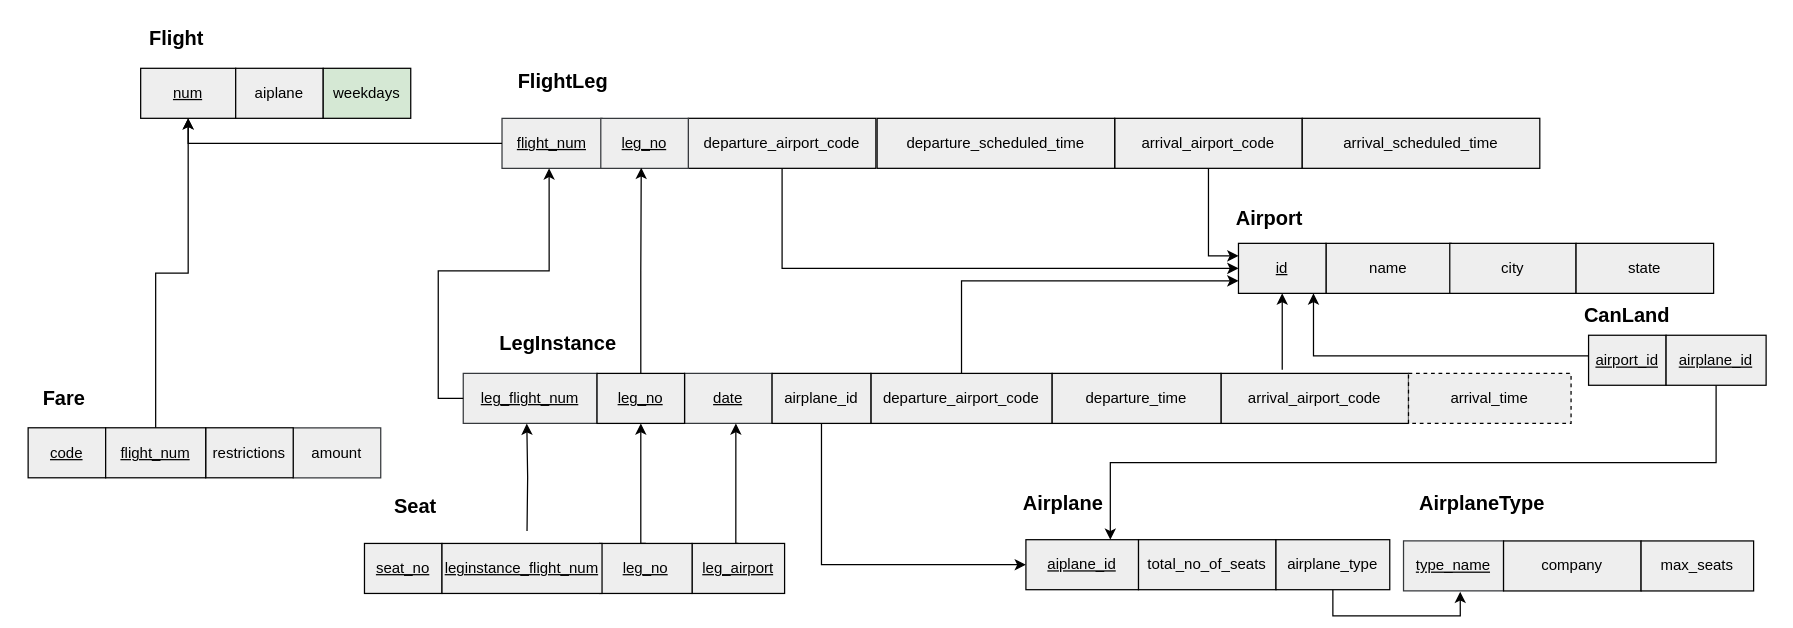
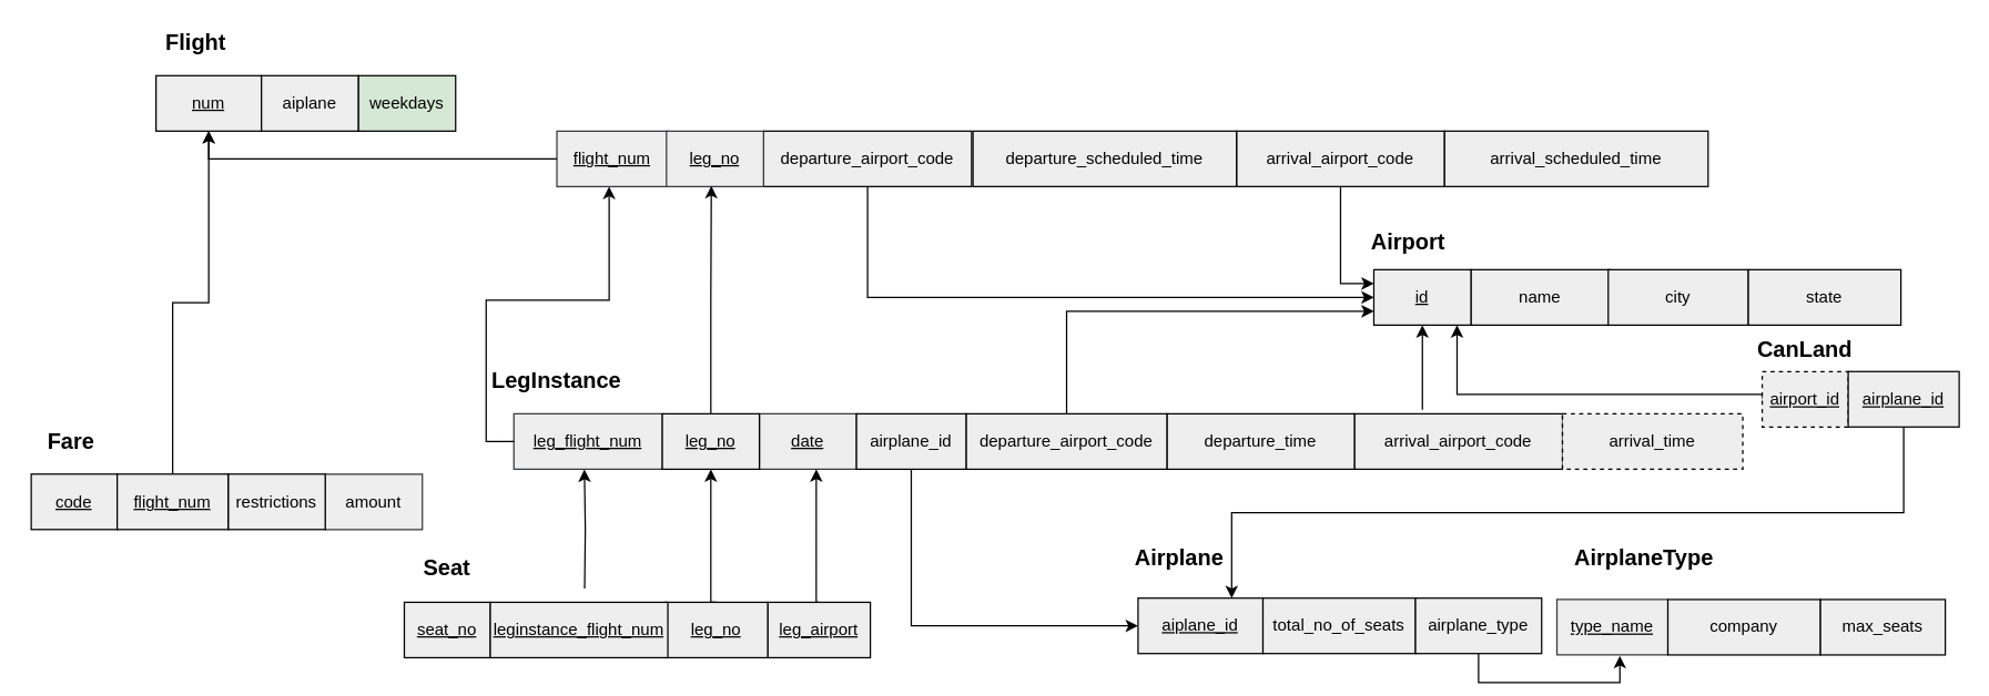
- <mxCell id="17" value="&lt;span style=&quot;font-size: 16px&quot;&gt;&lt;b&gt;FlightLeg&lt;/b&gt;&lt;/span&gt;" style="text;html=1;strokeColor=none;fillColor=none;align=center;verticalAlign=middle;whiteSpace=wrap;rounded=0;" parent="1" vertex="1"><mxGeometry x="360" y="54" width="180" height="20" as="geometry" /></mxCell>
- <mxCell id="13" value="&lt;span style=&quot;font-size: 16px&quot;&gt;&lt;b&gt;LegInstance&lt;/b&gt;&lt;/span&gt;" style="text;html=1;strokeColor=none;fillColor=none;align=center;verticalAlign=middle;whiteSpace=wrap;rounded=0;" parent="1" vertex="1"><mxGeometry x="396" y="264" width="100" height="20" as="geometry" /></mxCell>
+ <mxCell id="13" value="&lt;span style=&quot;font-size: 16px&quot;&gt;&lt;b&gt;LegInstance&lt;/b&gt;&lt;/span&gt;" style="text;html=1;strokeColor=none;fillColor=none;align=center;verticalAlign=middle;whiteSpace=wrap;rounded=0;" parent="1" vertex="1"><mxGeometry x="351" y="264" width="100" height="20" as="geometry" /></mxCell>
- <mxCell id="69" value="&lt;u&gt;airport_id&lt;/u&gt;" style="rounded=0;whiteSpace=wrap;html=1;strokeColor=#000000;fillColor=#EEEEEE;" vertex="1" parent="1"><mxGeometry x="1270" y="267.5" width="62" height="40" as="geometry" /></mxCell>
+ <mxCell id="69" value="&lt;u&gt;airport_id&lt;/u&gt;" style="rounded=0;whiteSpace=wrap;html=1;strokeColor=#000000;fillColor=#EEEEEE;dashed=1;" vertex="1" parent="1"><mxGeometry x="1270" y="267.5" width="62" height="40" as="geometry" /></mxCell>
- <mxCell id="46" value="&lt;span style=&quot;font-size: 16px&quot;&gt;&lt;b&gt;Seat&lt;/b&gt;&lt;/span&gt;" style="text;html=1;strokeColor=none;fillColor=none;align=center;verticalAlign=middle;whiteSpace=wrap;rounded=0;" parent="1" vertex="1"><mxGeometry x="301" y="394" width="62" height="20" as="geometry" /></mxCell>
+ <mxCell id="46" value="&lt;span style=&quot;font-size: 16px&quot;&gt;&lt;b&gt;Seat&lt;/b&gt;&lt;/span&gt;" style="text;html=1;strokeColor=none;fillColor=none;align=center;verticalAlign=middle;whiteSpace=wrap;rounded=0;" parent="1" vertex="1"><mxGeometry x="291" y="399" width="62" height="20" as="geometry" /></mxCell>
